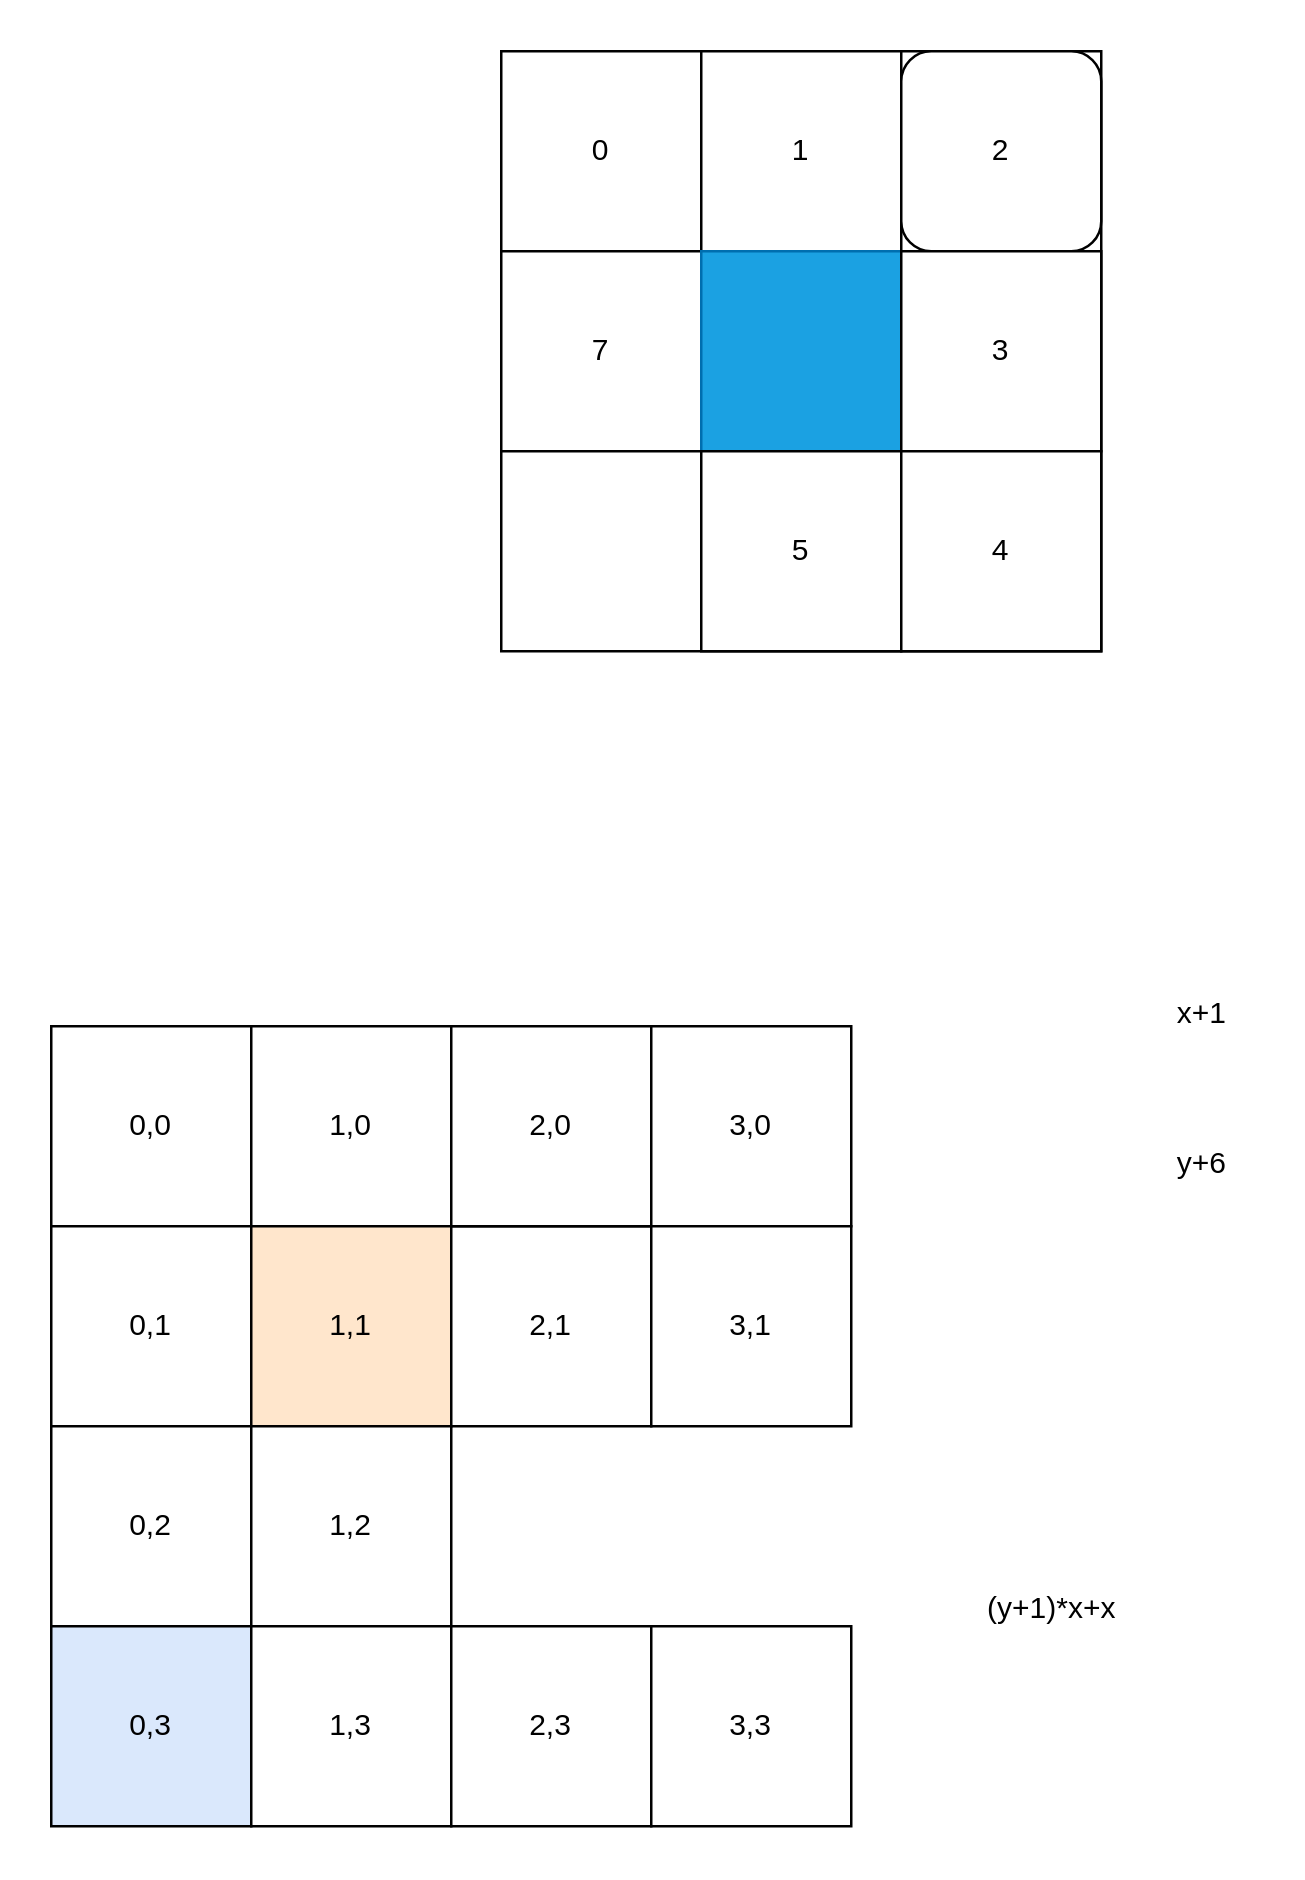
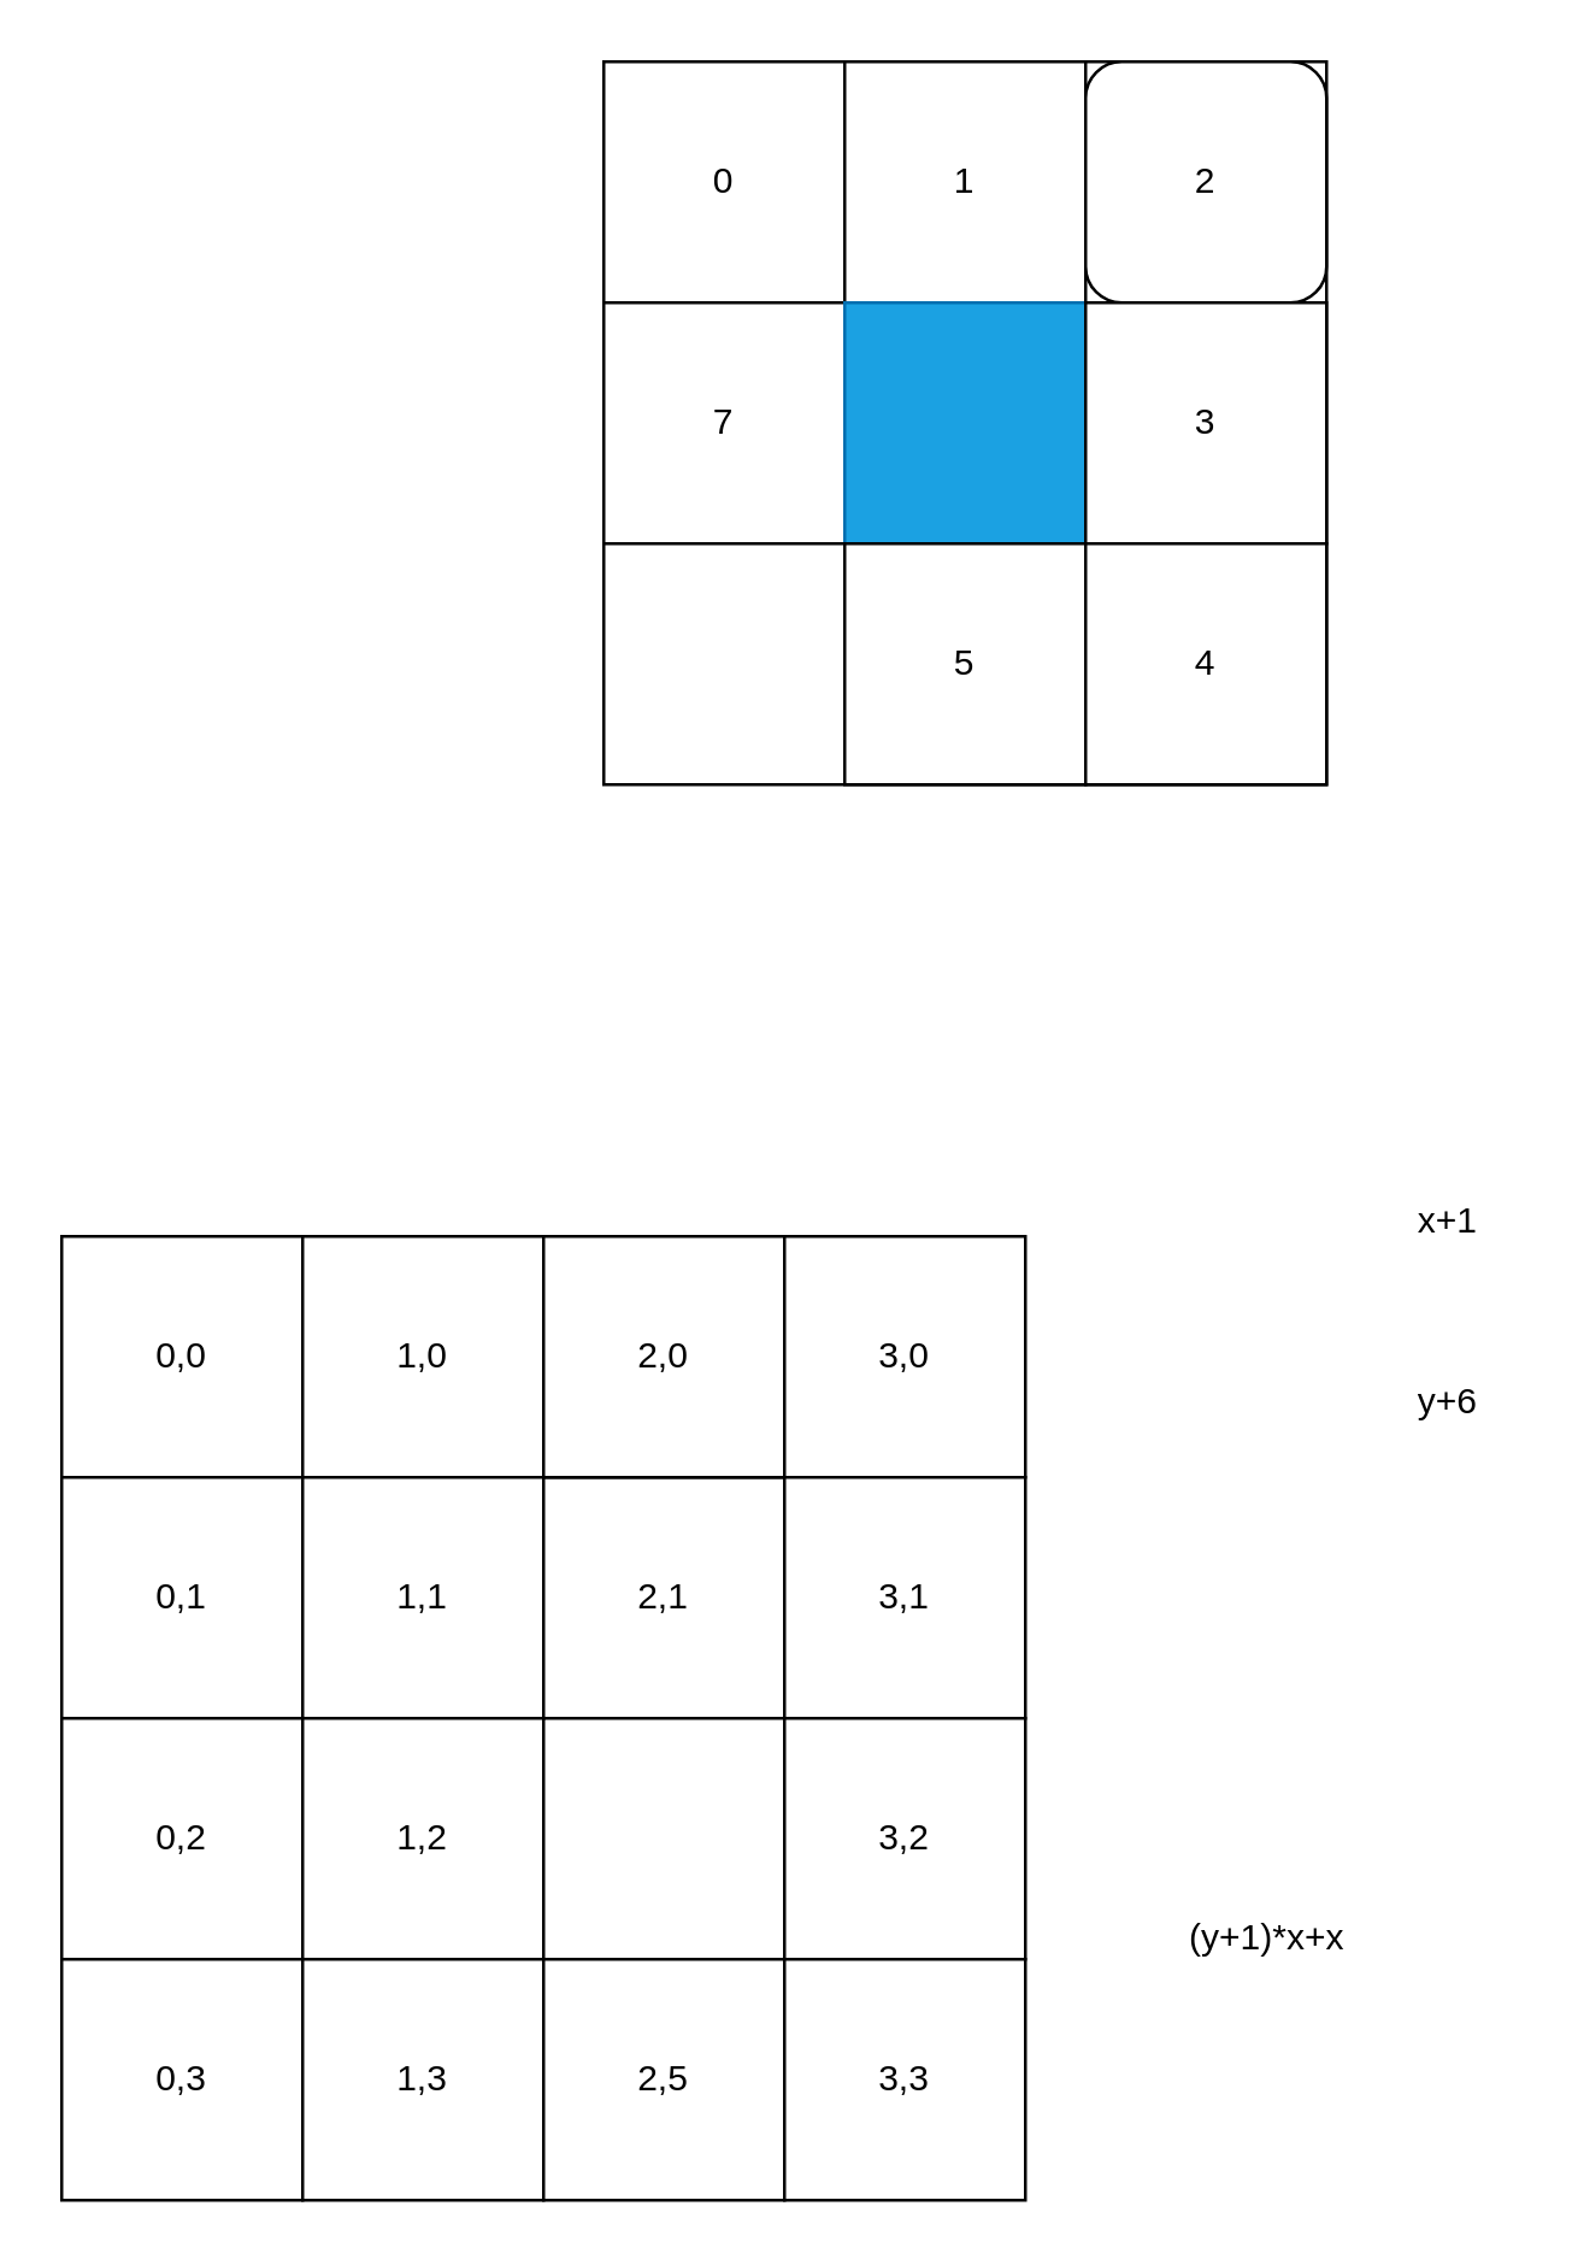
- <mxCell id="14" value="1,1" style="whiteSpace=wrap;html=1;aspect=fixed;fillColor=#ffe6cc;" vertex="1" parent="1"><mxGeometry x="100" y="490" width="80" height="80" as="geometry" /></mxCell>
+ <mxCell id="14" value="1,1" style="whiteSpace=wrap;html=1;aspect=fixed;" vertex="1" parent="1"><mxGeometry x="100" y="490" width="80" height="80" as="geometry" /></mxCell>
+ <mxCell id="21" value="3,2" style="whiteSpace=wrap;html=1;aspect=fixed;" vertex="1" parent="1"><mxGeometry x="260" y="570" width="80" height="80" as="geometry" /></mxCell>
- <mxCell id="22" value="0,3" style="whiteSpace=wrap;html=1;aspect=fixed;fillColor=#dae8fc;" vertex="1" parent="1"><mxGeometry x="20" y="650" width="80" height="80" as="geometry" /></mxCell>
+ <mxCell id="22" value="0,3" style="whiteSpace=wrap;html=1;aspect=fixed;" vertex="1" parent="1"><mxGeometry x="20" y="650" width="80" height="80" as="geometry" /></mxCell>
- <mxCell id="24" value="2,3" style="whiteSpace=wrap;html=1;aspect=fixed;" vertex="1" parent="1"><mxGeometry x="180" y="650" width="80" height="80" as="geometry" /></mxCell>
+ <mxCell id="24" value="2,5" style="whiteSpace=wrap;html=1;aspect=fixed;" vertex="1" parent="1"><mxGeometry x="180" y="650" width="80" height="80" as="geometry" /></mxCell>
